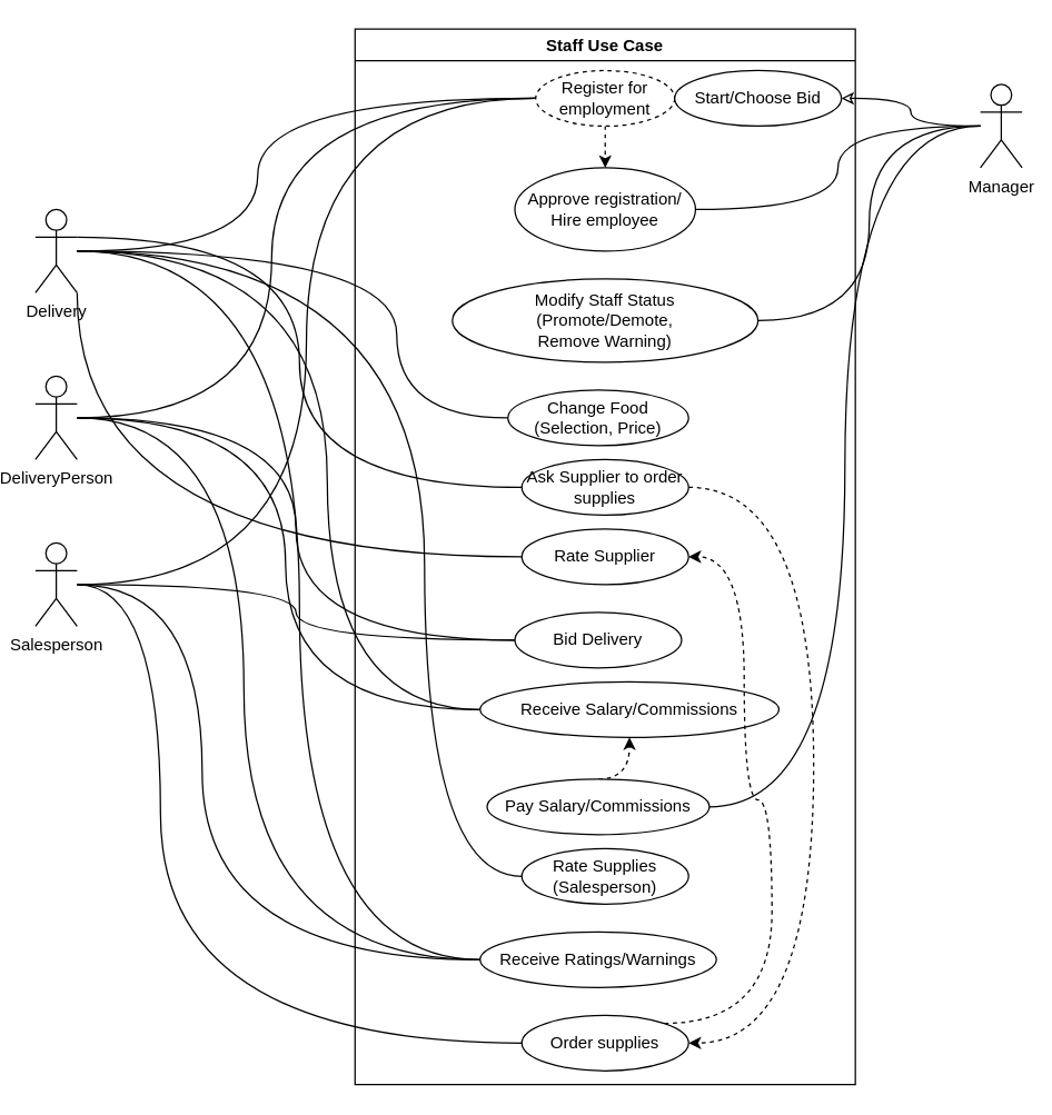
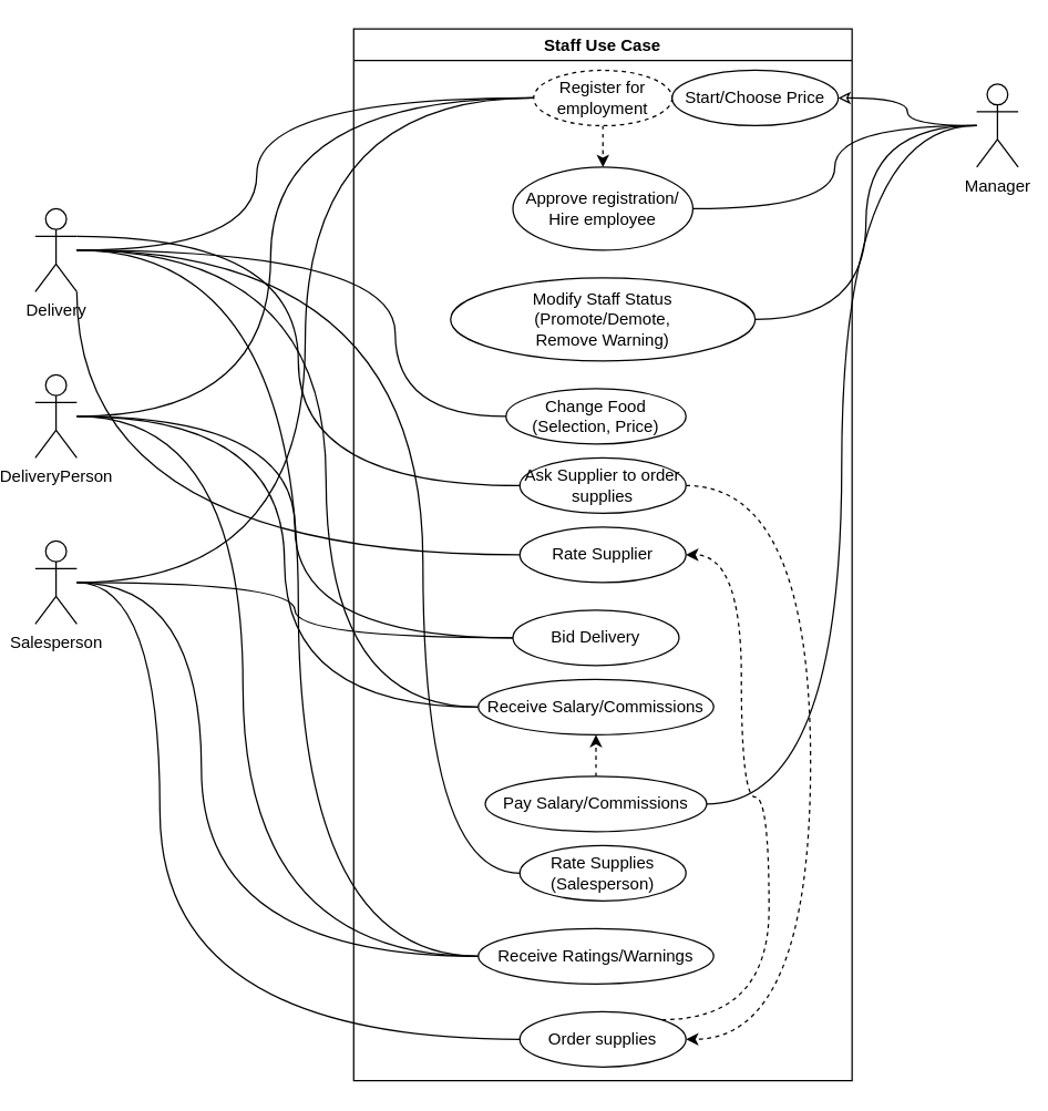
- <mxCell id="12" value="Start/Choose Bid" style="ellipse;whiteSpace=wrap;html=1;" parent="2" vertex="1"><mxGeometry x="230" y="30" width="120" height="40" as="geometry" /></mxCell>
+ <mxCell id="12" value="Start/Choose Price" style="ellipse;whiteSpace=wrap;html=1;" parent="2" vertex="1"><mxGeometry x="230" y="30" width="120" height="40" as="geometry" /></mxCell>
- <mxCell id="6" value="Receive Salary/Commissions" style="ellipse;whiteSpace=wrap;html=1;" parent="2" vertex="1"><mxGeometry x="90" y="470" width="215" height="40" as="geometry" /></mxCell>
+ <mxCell id="6" value="Receive Salary/Commissions" style="ellipse;whiteSpace=wrap;html=1;" parent="2" vertex="1"><mxGeometry x="90" y="470" width="170" height="40" as="geometry" /></mxCell>
